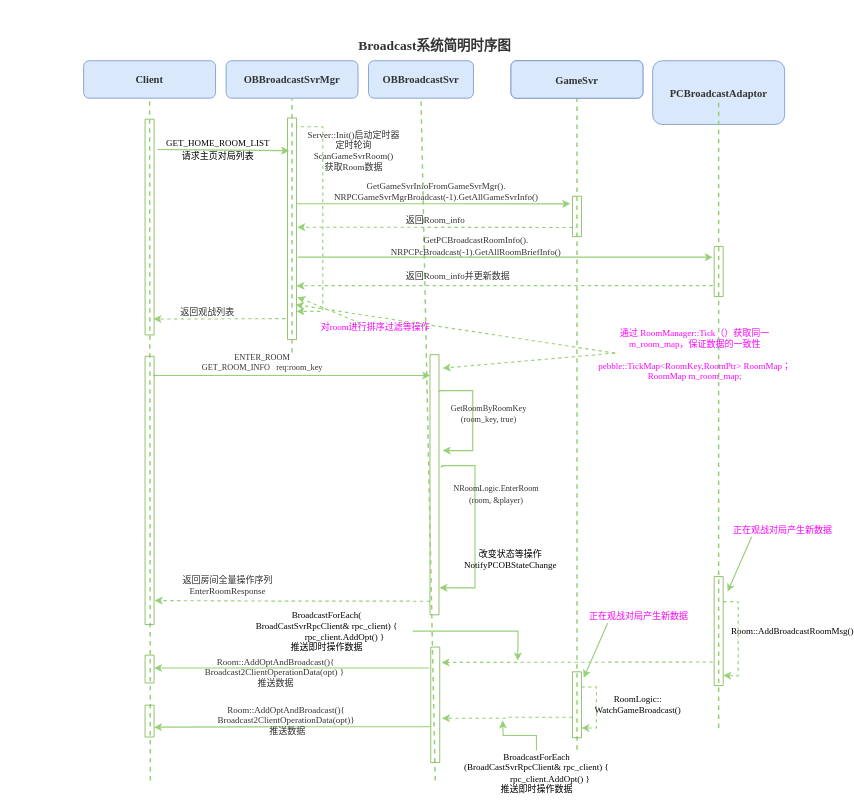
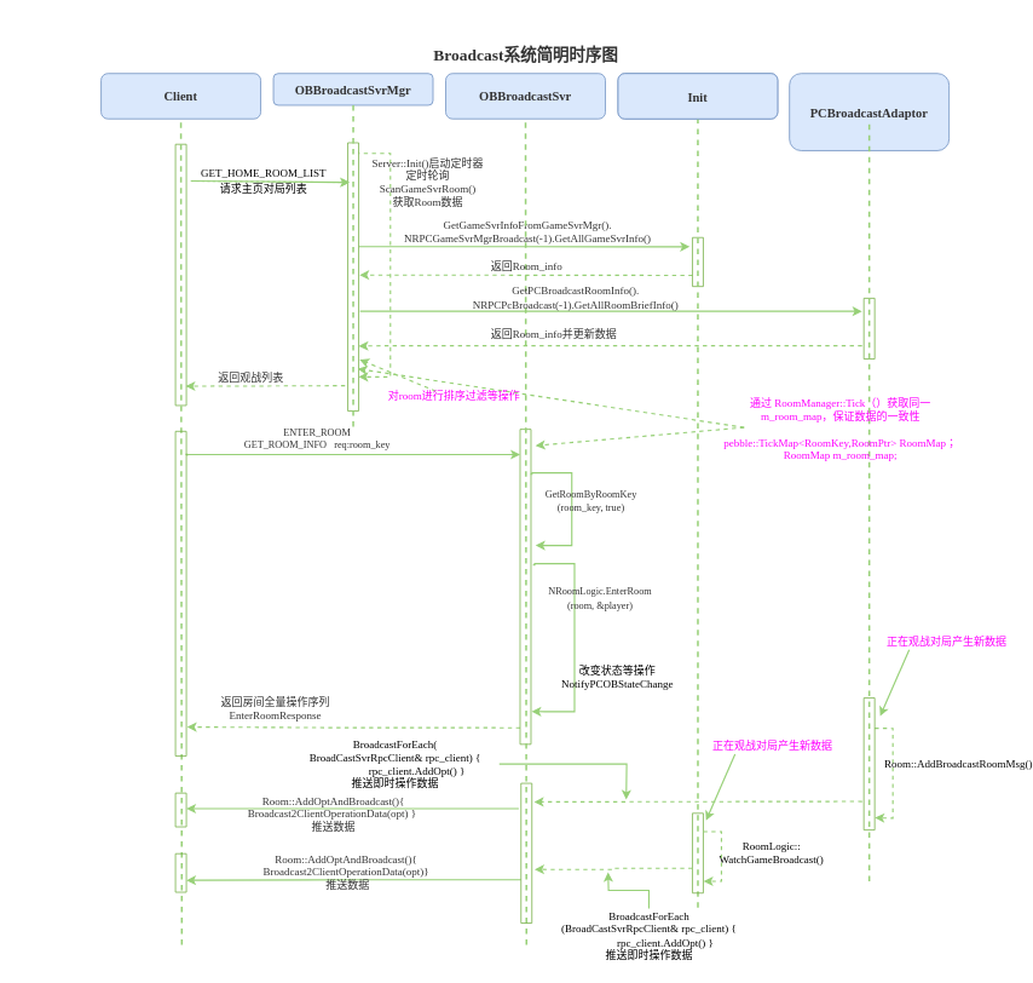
- <mxCell id="3" value="&lt;b&gt;&lt;font color=&quot;#333333&quot; style=&quot;font-size: 14px;&quot; face=&quot;Comic Sans MS&quot;&gt;OBBroadcastSvrMgr&lt;/font&gt;&lt;/b&gt;" style="rounded=1;whiteSpace=wrap;html=1;fontSize=14;fillColor=#dae8fc;strokeColor=#6c8ebf;" parent="2" vertex="1"><mxGeometry x="190" y="60" width="176" height="50" as="geometry" /></mxCell>
+ <mxCell id="3" value="&lt;b&gt;&lt;font color=&quot;#333333&quot; style=&quot;font-size: 14px;&quot; face=&quot;Comic Sans MS&quot;&gt;OBBroadcastSvrMgr&lt;/font&gt;&lt;/b&gt;" style="rounded=1;whiteSpace=wrap;html=1;fontSize=14;fillColor=#dae8fc;strokeColor=#6c8ebf;" parent="2" vertex="1"><mxGeometry x="190" y="60" width="176" height="35" as="geometry" /></mxCell>
- <mxCell id="17" value="&lt;b&gt;&lt;font color=&quot;#333333&quot; style=&quot;font-size: 14px;&quot; face=&quot;Comic Sans MS&quot;&gt;OBBroadcastSvr&lt;/font&gt;&lt;/b&gt;" style="rounded=1;whiteSpace=wrap;html=1;fontSize=14;fillColor=#dae8fc;strokeColor=#6c8ebf;" parent="2" vertex="1"><mxGeometry x="380" y="60" width="140" height="50" as="geometry" /></mxCell>
+ <mxCell id="17" value="&lt;b&gt;&lt;font color=&quot;#333333&quot; style=&quot;font-size: 14px;&quot; face=&quot;Comic Sans MS&quot;&gt;OBBroadcastSvr&lt;/font&gt;&lt;/b&gt;" style="rounded=1;whiteSpace=wrap;html=1;fontSize=14;fillColor=#dae8fc;strokeColor=#6c8ebf;" parent="2" vertex="1"><mxGeometry x="380" y="60" width="176" height="50" as="geometry" /></mxCell>
- <mxCell id="33" value="&lt;b&gt;&lt;font color=&quot;#333333&quot; style=&quot;font-size: 14px;&quot; face=&quot;Comic Sans MS&quot;&gt;GameSvr&lt;/font&gt;&lt;/b&gt;&lt;b&gt;&lt;font color=&quot;#333333&quot; style=&quot;font-size: 16px;&quot; face=&quot;Comic Sans MS&quot;&gt;&lt;br&gt;&lt;/font&gt;&lt;/b&gt;" style="rounded=1;whiteSpace=wrap;html=1;fontSize=14;fillColor=#dae8fc;strokeColor=#6c8ebf;" parent="2" vertex="1"><mxGeometry x="570" y="60" width="176" height="50" as="geometry" /></mxCell>
+ <mxCell id="33" value="&lt;b&gt;&lt;font color=&quot;#333333&quot; style=&quot;font-size: 14px;&quot; face=&quot;Comic Sans MS&quot;&gt;Init&lt;/font&gt;&lt;/b&gt;&lt;b&gt;&lt;font color=&quot;#333333&quot; style=&quot;font-size: 16px;&quot; face=&quot;Comic Sans MS&quot;&gt;&lt;br&gt;&lt;/font&gt;&lt;/b&gt;" style="rounded=1;whiteSpace=wrap;html=1;fontSize=14;fillColor=#dae8fc;strokeColor=#6c8ebf;" parent="2" vertex="1"><mxGeometry x="570" y="60" width="176" height="50" as="geometry" /></mxCell>
